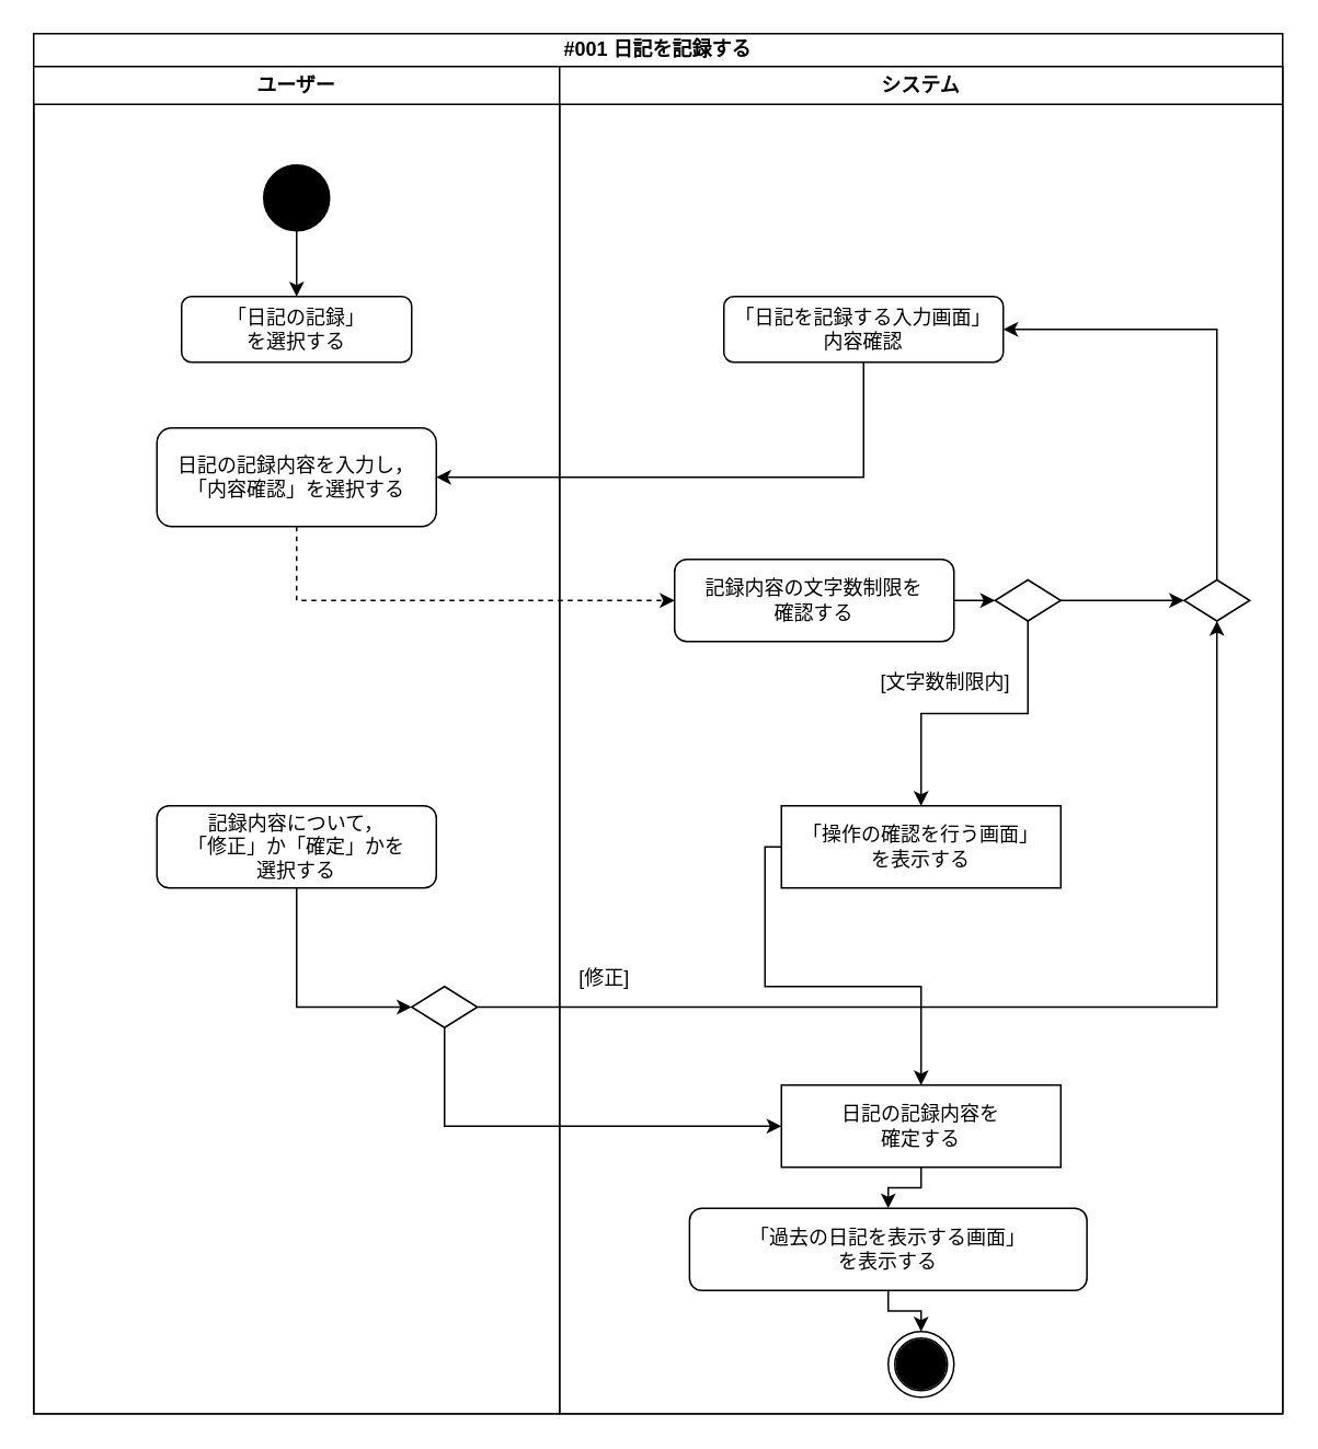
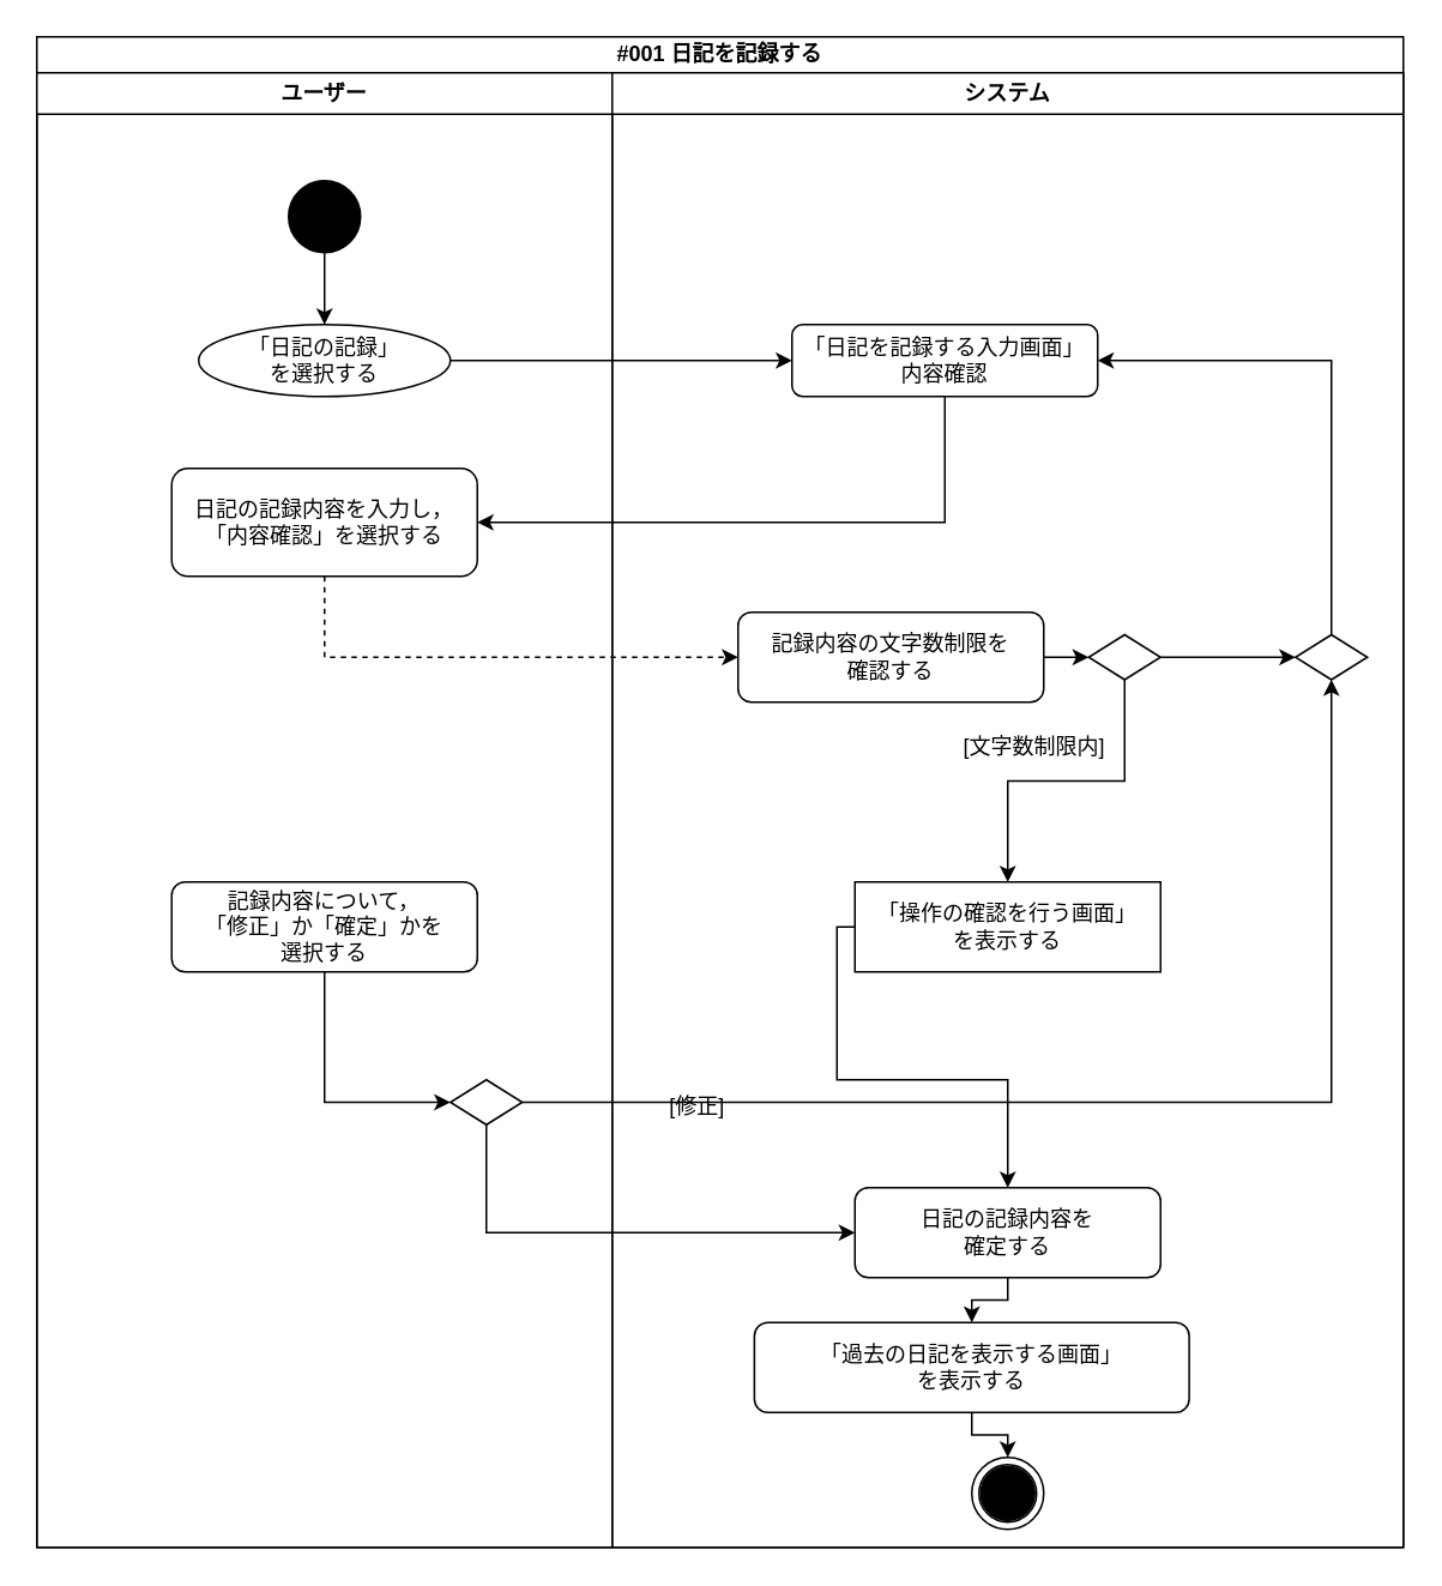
- <mxCell id="6" value="「日記の記録」&lt;br&gt;を選択する" style="rounded=1;whiteSpace=wrap;html=1;fillColor=none;" vertex="1" parent="3"><mxGeometry x="90" y="140" width="140" height="40" as="geometry" /></mxCell>
+ <mxCell id="6" value="「日記の記録」&lt;br&gt;を選択する" style="ellipse;whiteSpace=wrap;html=1;fillColor=none;" vertex="1" parent="3"><mxGeometry x="90" y="140" width="140" height="40" as="geometry" /></mxCell>
+ <mxCell id="30" style="edgeStyle=none;html=1;exitX=1;exitY=0.5;exitDx=0;exitDy=0;entryX=0;entryY=0.5;entryDx=0;entryDy=0;rounded=0;" edge="1" parent="2" source="6" target="12"><mxGeometry relative="1" as="geometry" /></mxCell>
- <mxCell id="28" value="[修正]" style="text;html=1;strokeColor=none;fillColor=none;align=center;verticalAlign=middle;whiteSpace=wrap;rounded=0;shadow=0;sketch=0;fillStyle=auto;strokeWidth=1;fontColor=#000000;" vertex="1" parent="11"><mxGeometry x="5" y="540" width="45" height="30" as="geometry" /></mxCell>
+ <mxCell id="28" value="[修正]" style="text;html=1;strokeColor=none;fillColor=none;align=center;verticalAlign=middle;whiteSpace=wrap;rounded=0;shadow=0;sketch=0;fillStyle=auto;strokeWidth=1;fontColor=#000000;" vertex="1" parent="11"><mxGeometry x="25" y="560" width="45" height="30" as="geometry" /></mxCell>
- <mxCell id="25" value="日記の記録内容を&lt;br&gt;確定する" style="whiteSpace=wrap;html=1;fillColor=none;rounded=0;" vertex="1" parent="11"><mxGeometry x="135" y="620" width="170" height="50" as="geometry" /></mxCell>
+ <mxCell id="25" value="日記の記録内容を&lt;br&gt;確定する" style="rounded=1;whiteSpace=wrap;html=1;fillColor=none;" vertex="1" parent="11"><mxGeometry x="135" y="620" width="170" height="50" as="geometry" /></mxCell>
